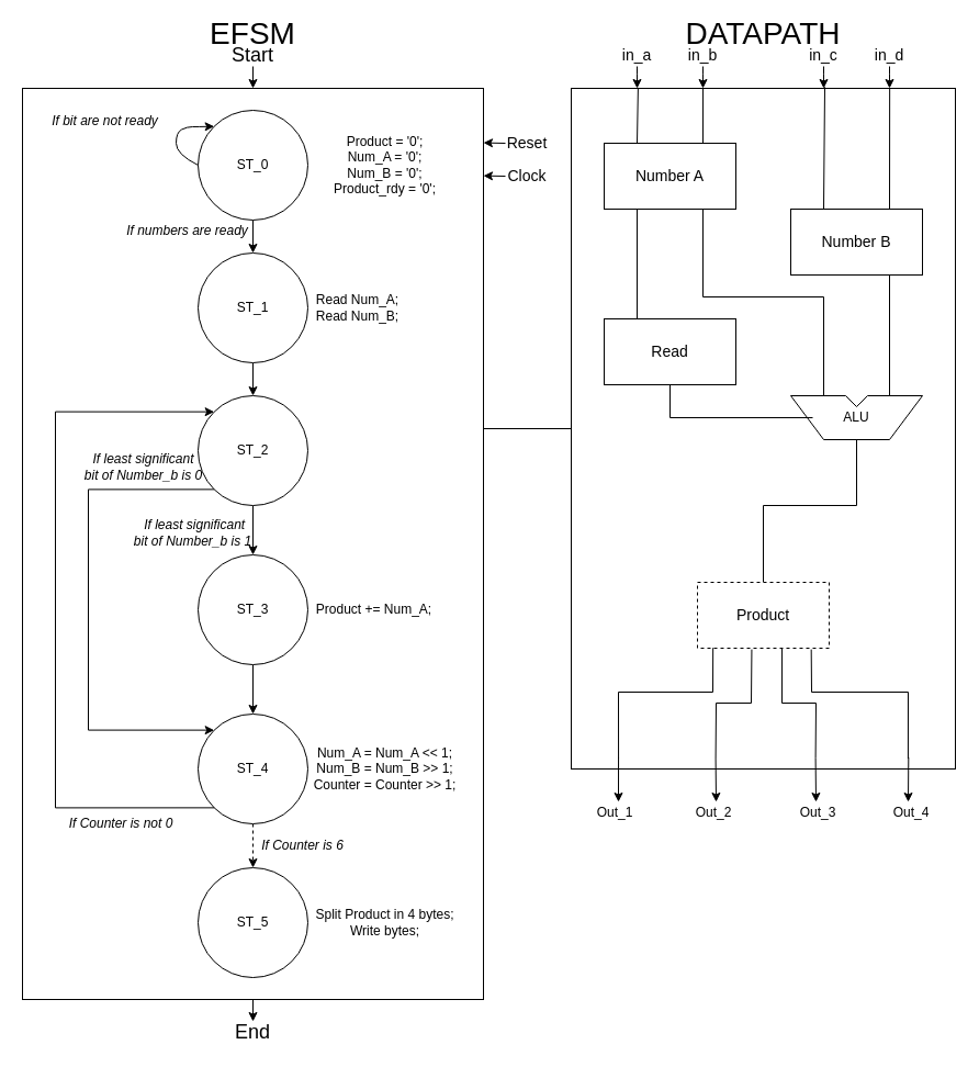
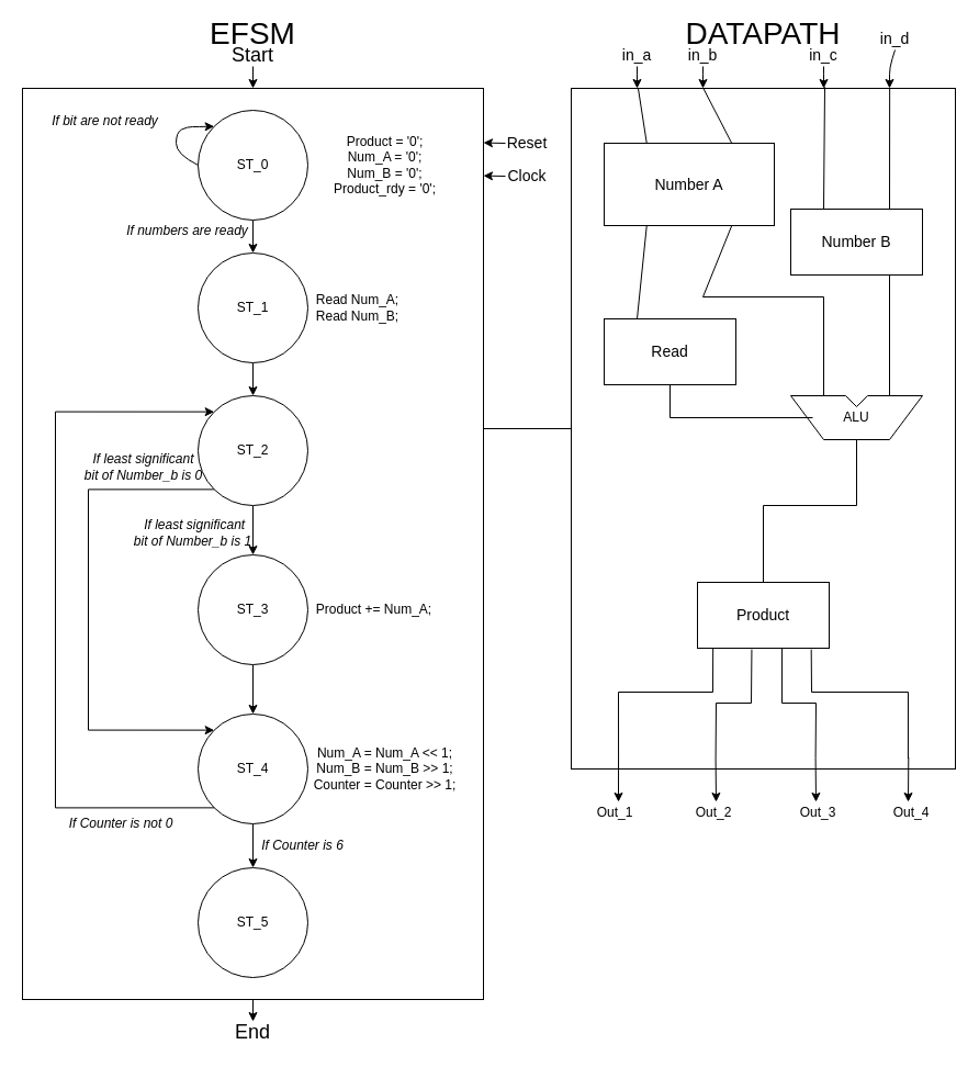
- <mxCell id="41" value="in_d" style="text;html=1;strokeColor=none;fillColor=none;align=center;verticalAlign=middle;whiteSpace=wrap;rounded=0;fontSize=14;" parent="1" vertex="1"><mxGeometry x="790" y="40" width="40" height="20" as="geometry" /></mxCell>
+ <mxCell id="41" value="in_d" style="text;html=1;strokeColor=none;fillColor=none;align=center;verticalAlign=middle;whiteSpace=wrap;rounded=0;fontSize=14;" parent="1" vertex="1"><mxGeometry x="795" y="25" width="40" height="20" as="geometry" /></mxCell>
- <mxCell id="32" value="Number A" style="rounded=0;whiteSpace=wrap;html=1;fontSize=14;" parent="1" vertex="1"><mxGeometry x="550" y="130" width="120" height="60" as="geometry" /></mxCell>
+ <mxCell id="32" value="Number A" style="rounded=0;whiteSpace=wrap;html=1;fontSize=14;" parent="1" vertex="1"><mxGeometry x="550" y="130" width="155" height="75" as="geometry" /></mxCell>
- <mxCell id="54" value="Product" style="rounded=0;whiteSpace=wrap;html=1;fontSize=14;dashed=1;" vertex="1" parent="1"><mxGeometry x="635" y="530" width="120" height="60" as="geometry" /></mxCell>
+ <mxCell id="54" value="Product" style="rounded=0;whiteSpace=wrap;html=1;fontSize=14;" vertex="1" parent="1"><mxGeometry x="635" y="530" width="120" height="60" as="geometry" /></mxCell>
- <mxCell id="9" style="edgeStyle=orthogonalEdgeStyle;rounded=0;orthogonalLoop=1;jettySize=auto;html=1;exitX=0.5;exitY=1;exitDx=0;exitDy=0;entryX=0.5;entryY=0;entryDx=0;entryDy=0;dashed=1;" parent="1" source="10" target="16" edge="1"><mxGeometry relative="1" as="geometry" /></mxCell>
+ <mxCell id="9" style="edgeStyle=orthogonalEdgeStyle;rounded=0;orthogonalLoop=1;jettySize=auto;html=1;exitX=0.5;exitY=1;exitDx=0;exitDy=0;entryX=0.5;entryY=0;entryDx=0;entryDy=0;" parent="1" source="10" target="16" edge="1"><mxGeometry relative="1" as="geometry" /></mxCell>
- <mxCell id="17" value="Split Product in 4 bytes;&lt;br&gt;Write bytes;" style="text;html=1;align=center;verticalAlign=middle;resizable=0;points=[];autosize=1;" parent="1" vertex="1"><mxGeometry x="280" y="825" width="140" height="30" as="geometry" /></mxCell>
